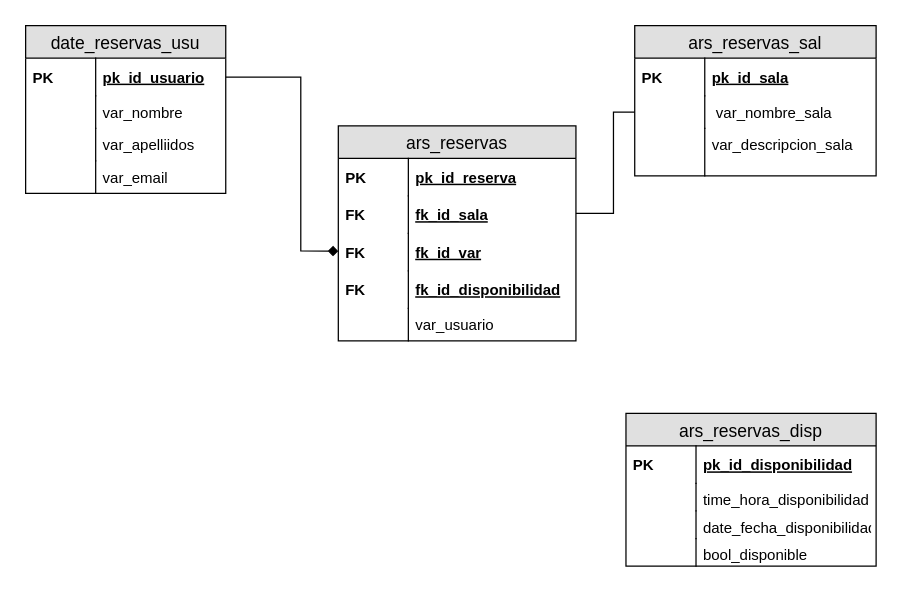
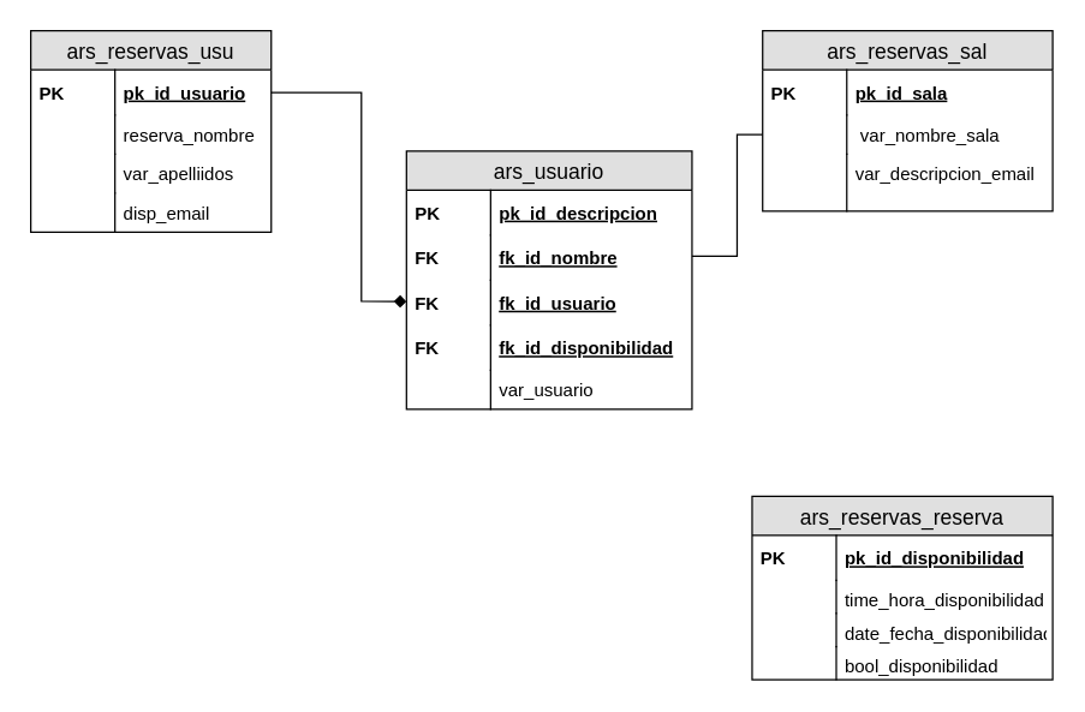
- <mxCell id="2" value="date_reservas_usu" style="swimlane;fontStyle=0;childLayout=stackLayout;horizontal=1;startSize=26;fillColor=#e0e0e0;horizontalStack=0;resizeParent=1;resizeParentMax=0;resizeLast=0;collapsible=1;marginBottom=0;swimlaneFillColor=#ffffff;align=center;fontSize=14;" parent="1" vertex="1"><mxGeometry x="20" y="20" width="160" height="134" as="geometry" /></mxCell>
+ <mxCell id="2" value="ars_reservas_usu" style="swimlane;fontStyle=0;childLayout=stackLayout;horizontal=1;startSize=26;fillColor=#e0e0e0;horizontalStack=0;resizeParent=1;resizeParentMax=0;resizeLast=0;collapsible=1;marginBottom=0;swimlaneFillColor=#ffffff;align=center;fontSize=14;" parent="1" vertex="1"><mxGeometry x="20" y="20" width="160" height="134" as="geometry" /></mxCell>
- <mxCell id="5" value="var_nombre&#10;" style="shape=partialRectangle;top=0;left=0;right=0;bottom=0;align=left;verticalAlign=top;fillColor=none;spacingLeft=60;spacingRight=4;overflow=hidden;rotatable=0;points=[[0,0.5],[1,0.5]];portConstraint=eastwest;dropTarget=0;fontSize=12;" parent="2" vertex="1"><mxGeometry y="56" width="160" height="26" as="geometry" /></mxCell>
+ <mxCell id="5" value="reserva_nombre&#10;" style="shape=partialRectangle;top=0;left=0;right=0;bottom=0;align=left;verticalAlign=top;fillColor=none;spacingLeft=60;spacingRight=4;overflow=hidden;rotatable=0;points=[[0,0.5],[1,0.5]];portConstraint=eastwest;dropTarget=0;fontSize=12;" parent="2" vertex="1"><mxGeometry y="56" width="160" height="26" as="geometry" /></mxCell>
- <mxCell id="18" value="ars_reservas" style="swimlane;fontStyle=0;childLayout=stackLayout;horizontal=1;startSize=26;fillColor=#e0e0e0;horizontalStack=0;resizeParent=1;resizeParentMax=0;resizeLast=0;collapsible=1;marginBottom=0;swimlaneFillColor=#ffffff;align=center;fontSize=14;rounded=0;" parent="1" vertex="1"><mxGeometry x="270" y="100" width="190" height="172" as="geometry" /></mxCell>
+ <mxCell id="18" value="ars_usuario" style="swimlane;fontStyle=0;childLayout=stackLayout;horizontal=1;startSize=26;fillColor=#e0e0e0;horizontalStack=0;resizeParent=1;resizeParentMax=0;resizeLast=0;collapsible=1;marginBottom=0;swimlaneFillColor=#ffffff;align=center;fontSize=14;rounded=0;" parent="1" vertex="1"><mxGeometry x="270" y="100" width="190" height="172" as="geometry" /></mxCell>
- <mxCell id="16" value="var_descripcion_sala" style="shape=partialRectangle;top=0;left=0;right=0;bottom=0;align=left;verticalAlign=top;fillColor=none;spacingLeft=60;spacingRight=4;overflow=hidden;rotatable=0;points=[[0,0.5],[1,0.5]];portConstraint=eastwest;dropTarget=0;fontSize=12;" parent="11" vertex="1"><mxGeometry y="82" width="193" height="38" as="geometry" /></mxCell>
+ <mxCell id="16" value="var_descripcion_email" style="shape=partialRectangle;top=0;left=0;right=0;bottom=0;align=left;verticalAlign=top;fillColor=none;spacingLeft=60;spacingRight=4;overflow=hidden;rotatable=0;points=[[0,0.5],[1,0.5]];portConstraint=eastwest;dropTarget=0;fontSize=12;" parent="11" vertex="1"><mxGeometry y="82" width="193" height="38" as="geometry" /></mxCell>
- <mxCell id="9" value="var_email" style="shape=partialRectangle;top=0;left=0;right=0;bottom=0;align=left;verticalAlign=top;fillColor=none;spacingLeft=60;spacingRight=4;overflow=hidden;rotatable=0;points=[[0,0.5],[1,0.5]];portConstraint=eastwest;dropTarget=0;fontSize=12;" parent="2" vertex="1"><mxGeometry y="108" width="160" height="26" as="geometry" /></mxCell>
+ <mxCell id="9" value="disp_email" style="shape=partialRectangle;top=0;left=0;right=0;bottom=0;align=left;verticalAlign=top;fillColor=none;spacingLeft=60;spacingRight=4;overflow=hidden;rotatable=0;points=[[0,0.5],[1,0.5]];portConstraint=eastwest;dropTarget=0;fontSize=12;" parent="2" vertex="1"><mxGeometry y="108" width="160" height="26" as="geometry" /></mxCell>
- <mxCell id="19" value="pk_id_reserva" style="shape=partialRectangle;top=0;left=0;right=0;bottom=0;align=left;verticalAlign=middle;fillColor=none;spacingLeft=60;spacingRight=4;overflow=hidden;rotatable=0;points=[[0,0.5],[1,0.5]];portConstraint=eastwest;dropTarget=0;fontStyle=5;fontSize=12;" parent="18" vertex="1"><mxGeometry y="26" width="190" height="30" as="geometry" /></mxCell>
+ <mxCell id="19" value="pk_id_descripcion" style="shape=partialRectangle;top=0;left=0;right=0;bottom=0;align=left;verticalAlign=middle;fillColor=none;spacingLeft=60;spacingRight=4;overflow=hidden;rotatable=0;points=[[0,0.5],[1,0.5]];portConstraint=eastwest;dropTarget=0;fontStyle=5;fontSize=12;" parent="18" vertex="1"><mxGeometry y="26" width="190" height="30" as="geometry" /></mxCell>
- <mxCell id="21" value="fk_id_sala" style="shape=partialRectangle;top=0;left=0;right=0;bottom=1;align=left;verticalAlign=middle;fillColor=none;spacingLeft=60;spacingRight=4;overflow=hidden;rotatable=0;points=[[0,0.5],[1,0.5]];portConstraint=eastwest;dropTarget=0;fontStyle=5;fontSize=12;strokeColor=none;" parent="18" vertex="1"><mxGeometry y="56" width="190" height="30" as="geometry" /></mxCell>
+ <mxCell id="21" value="fk_id_nombre" style="shape=partialRectangle;top=0;left=0;right=0;bottom=1;align=left;verticalAlign=middle;fillColor=none;spacingLeft=60;spacingRight=4;overflow=hidden;rotatable=0;points=[[0,0.5],[1,0.5]];portConstraint=eastwest;dropTarget=0;fontStyle=5;fontSize=12;strokeColor=none;" parent="18" vertex="1"><mxGeometry y="56" width="190" height="30" as="geometry" /></mxCell>
- <mxCell id="23" value="fk_id_var" style="shape=partialRectangle;top=0;left=0;right=0;bottom=1;align=left;verticalAlign=middle;fillColor=none;spacingLeft=60;spacingRight=4;overflow=hidden;rotatable=0;points=[[0,0.5],[1,0.5]];portConstraint=eastwest;dropTarget=0;fontStyle=5;fontSize=12;strokeColor=none;" parent="18" vertex="1"><mxGeometry y="86" width="190" height="30" as="geometry" /></mxCell>
+ <mxCell id="23" value="fk_id_usuario" style="shape=partialRectangle;top=0;left=0;right=0;bottom=1;align=left;verticalAlign=middle;fillColor=none;spacingLeft=60;spacingRight=4;overflow=hidden;rotatable=0;points=[[0,0.5],[1,0.5]];portConstraint=eastwest;dropTarget=0;fontStyle=5;fontSize=12;strokeColor=none;" parent="18" vertex="1"><mxGeometry y="86" width="190" height="30" as="geometry" /></mxCell>
- <mxCell id="31" value="ars_reservas_disp" style="swimlane;fontStyle=0;childLayout=stackLayout;horizontal=1;startSize=26;fillColor=#e0e0e0;horizontalStack=0;resizeParent=1;resizeParentMax=0;resizeLast=0;collapsible=1;marginBottom=0;swimlaneFillColor=#ffffff;align=center;fontSize=14;" parent="1" vertex="1"><mxGeometry x="500" y="330" width="200" height="122" as="geometry" /></mxCell>
+ <mxCell id="31" value="ars_reservas_reserva" style="swimlane;fontStyle=0;childLayout=stackLayout;horizontal=1;startSize=26;fillColor=#e0e0e0;horizontalStack=0;resizeParent=1;resizeParentMax=0;resizeLast=0;collapsible=1;marginBottom=0;swimlaneFillColor=#ffffff;align=center;fontSize=14;" parent="1" vertex="1"><mxGeometry x="500" y="330" width="200" height="122" as="geometry" /></mxCell>
- <mxCell id="38" value="bool_disponible" style="shape=partialRectangle;top=0;left=0;right=0;bottom=0;align=left;verticalAlign=top;fillColor=none;spacingLeft=60;spacingRight=4;overflow=hidden;rotatable=0;points=[[0,0.5],[1,0.5]];portConstraint=eastwest;dropTarget=0;fontSize=12;" parent="31" vertex="1"><mxGeometry y="100" width="200" height="22" as="geometry" /></mxCell>
+ <mxCell id="38" value="bool_disponibilidad" style="shape=partialRectangle;top=0;left=0;right=0;bottom=0;align=left;verticalAlign=top;fillColor=none;spacingLeft=60;spacingRight=4;overflow=hidden;rotatable=0;points=[[0,0.5],[1,0.5]];portConstraint=eastwest;dropTarget=0;fontSize=12;" parent="31" vertex="1"><mxGeometry y="100" width="200" height="22" as="geometry" /></mxCell>
